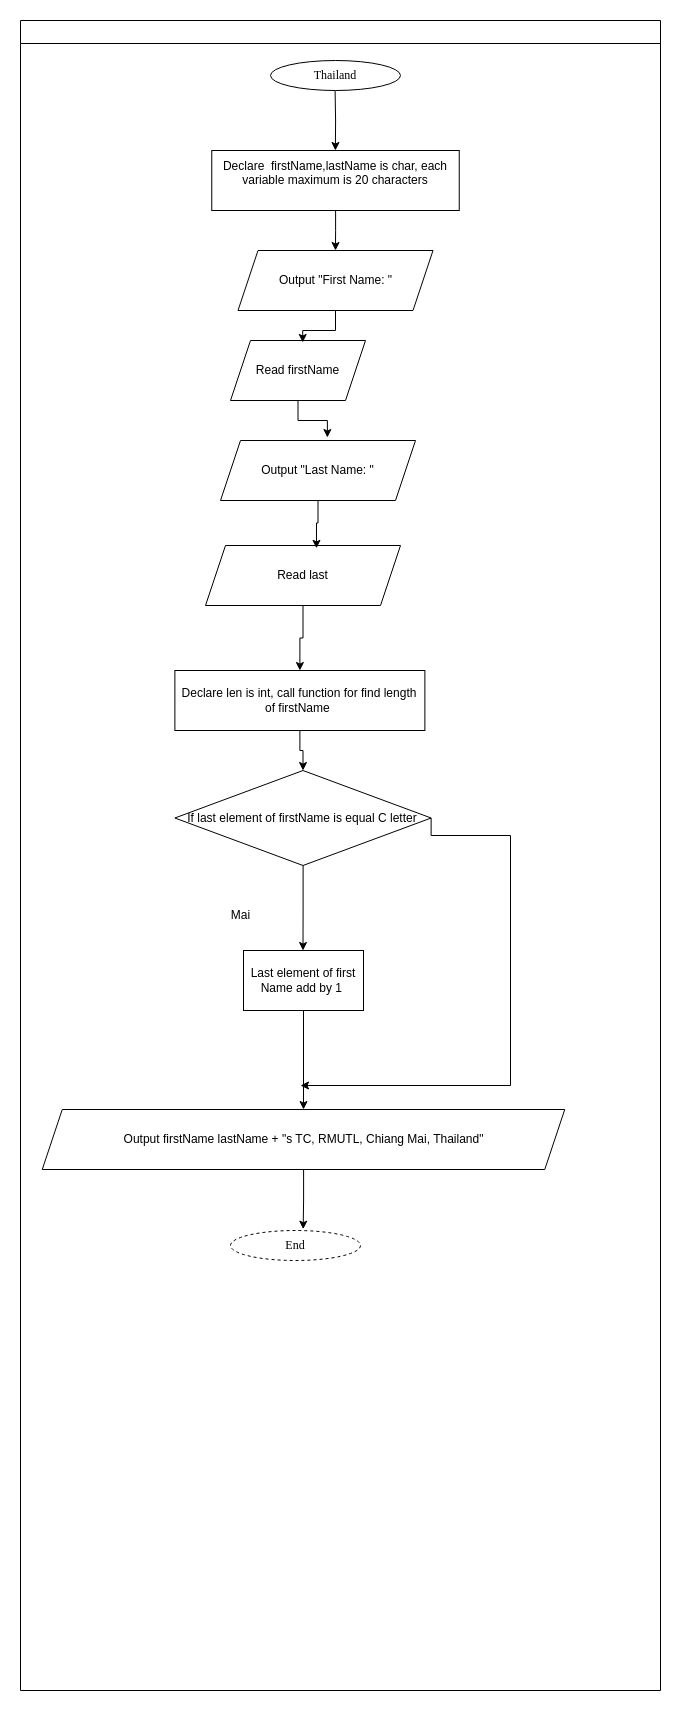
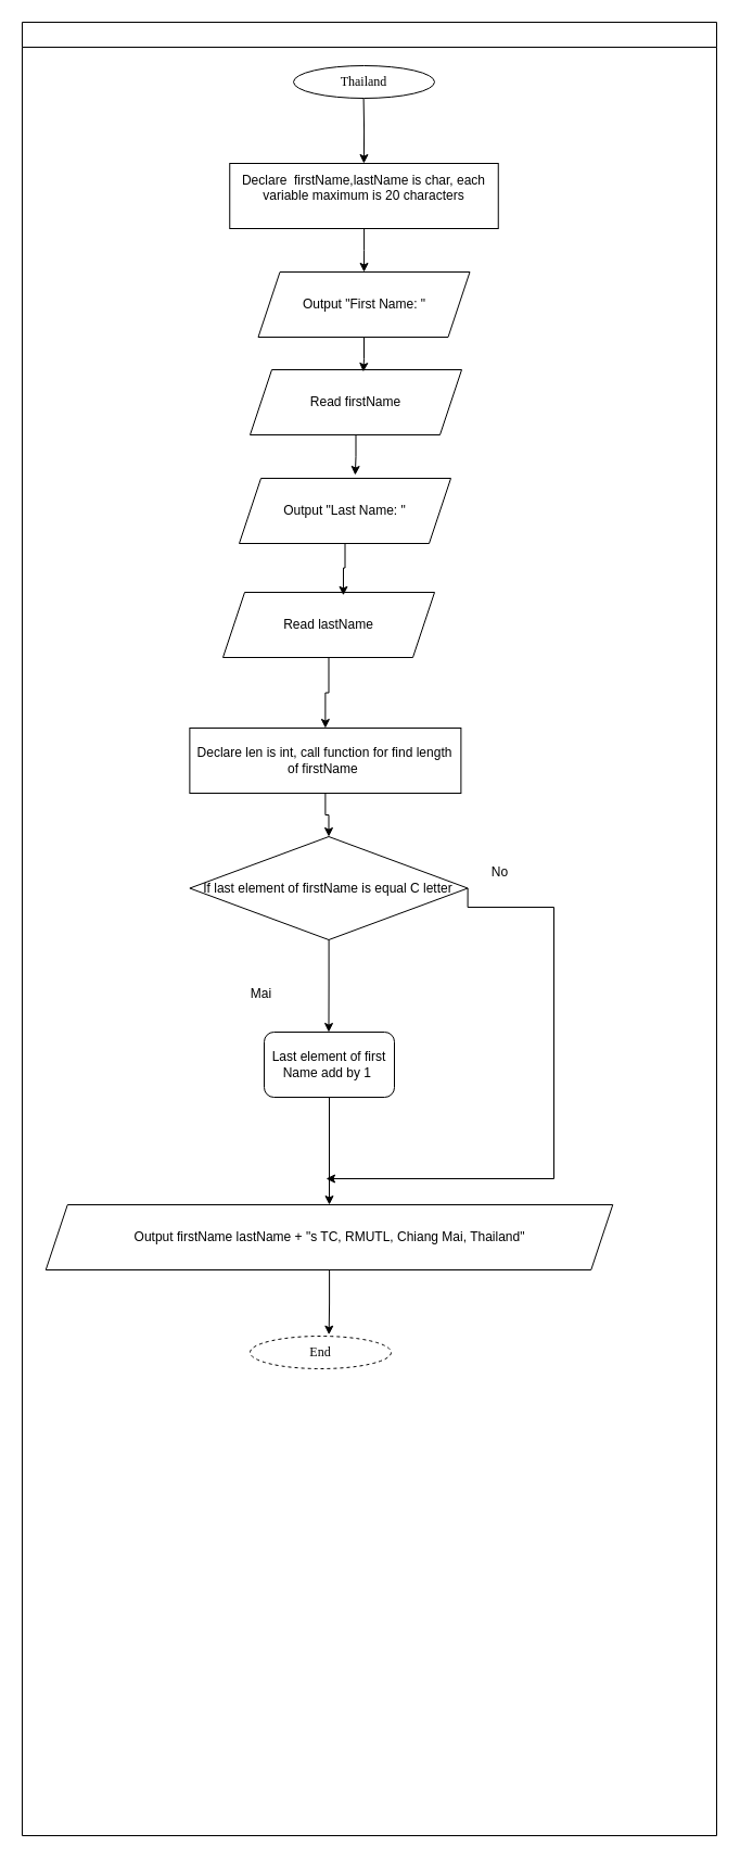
- <mxCell id="9" value="Read firstName" style="shape=parallelogram;perimeter=parallelogramPerimeter;whiteSpace=wrap;html=1;fixedSize=1;" vertex="1" parent="2"><mxGeometry x="210" y="320" width="135" height="60" as="geometry" /></mxCell>
+ <mxCell id="9" value="Read firstName" style="shape=parallelogram;perimeter=parallelogramPerimeter;whiteSpace=wrap;html=1;fixedSize=1;" vertex="1" parent="2"><mxGeometry x="210" y="320" width="195" height="60" as="geometry" /></mxCell>
- <mxCell id="12" value="Read last" style="shape=parallelogram;perimeter=parallelogramPerimeter;whiteSpace=wrap;html=1;fixedSize=1;" vertex="1" parent="2"><mxGeometry x="185" y="525" width="195" height="60" as="geometry" /></mxCell>
+ <mxCell id="12" value="Read lastName" style="shape=parallelogram;perimeter=parallelogramPerimeter;whiteSpace=wrap;html=1;fixedSize=1;" vertex="1" parent="2"><mxGeometry x="185" y="525" width="195" height="60" as="geometry" /></mxCell>
+ <mxCell id="21" value="No&lt;div&gt;&lt;br&gt;&lt;/div&gt;" style="text;html=1;align=center;verticalAlign=middle;resizable=0;points=[];autosize=1;strokeColor=none;fillColor=none;" vertex="1" parent="2"><mxGeometry x="420" y="770" width="40" height="40" as="geometry" /></mxCell>
- <mxCell id="19" value="Last element of first Name add by 1&amp;nbsp;" style="rounded=0;whiteSpace=wrap;html=1;" vertex="1" parent="2"><mxGeometry x="223" y="930" width="120" height="60" as="geometry" /></mxCell>
+ <mxCell id="19" value="Last element of first Name add by 1&amp;nbsp;" style="whiteSpace=wrap;html=1;rounded=1;" vertex="1" parent="2"><mxGeometry x="223" y="930" width="120" height="60" as="geometry" /></mxCell>
